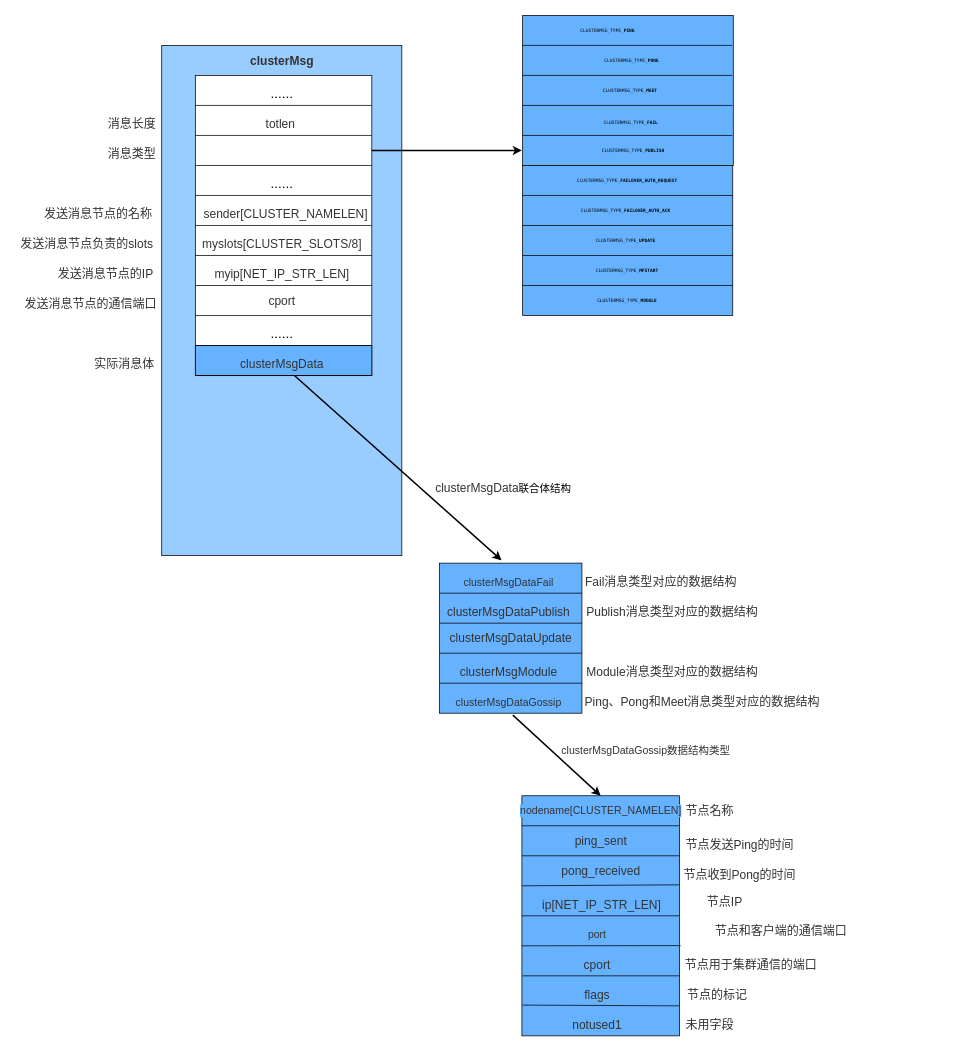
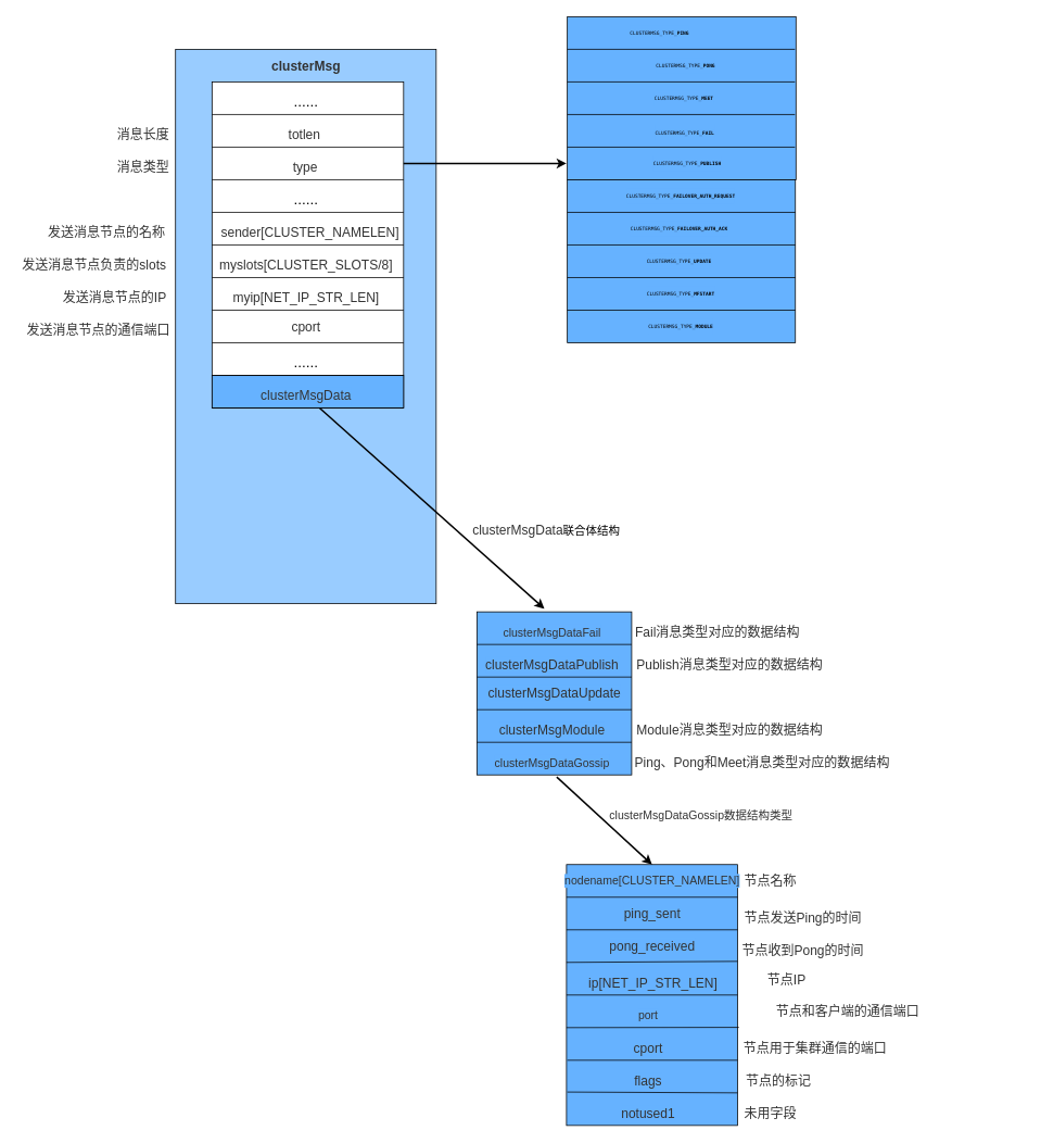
+ <mxCell id="29" value="&lt;span style=&quot;color: rgb(51, 51, 51); font-family: &amp;quot;PingFang SC&amp;quot;, Avenir, Tahoma, Arial, &amp;quot;Lantinghei SC&amp;quot;, &amp;quot;Microsoft Yahei&amp;quot;, &amp;quot;Hiragino Sans GB&amp;quot;, &amp;quot;Microsoft Sans Serif&amp;quot;, &amp;quot;WenQuanYi Micro Hei&amp;quot;, Helvetica, sans-serif; font-size: 16px; text-align: start;&quot;&gt;type&lt;/span&gt;" style="text;html=1;resizable=0;autosize=1;align=center;verticalAlign=middle;points=[];fillColor=none;strokeColor=none;rounded=0;labelBackgroundColor=#FFFFFF;fontSize=18;fontColor=none;" vertex="1" parent="1"><mxGeometry x="349" y="190" width="50" height="30" as="geometry" /></mxCell>
- <mxCell id="9" value="&lt;span style=&quot;color: rgb(51, 51, 51); font-family: &amp;quot;PingFang SC&amp;quot;, Avenir, Tahoma, Arial, &amp;quot;Lantinghei SC&amp;quot;, &amp;quot;Microsoft Yahei&amp;quot;, &amp;quot;Hiragino Sans GB&amp;quot;, &amp;quot;Microsoft Sans Serif&amp;quot;, &amp;quot;WenQuanYi Micro Hei&amp;quot;, Helvetica, sans-serif; font-size: 16px; text-align: start;&quot;&gt;实际消息体&lt;/span&gt;" style="text;html=1;resizable=0;autosize=1;align=center;verticalAlign=middle;points=[];fillColor=none;strokeColor=none;rounded=0;labelBackgroundColor=#FFFFFF;fontSize=18;fontColor=none;" vertex="1" parent="1"><mxGeometry x="115" y="470" width="100" height="30" as="geometry" /></mxCell>
